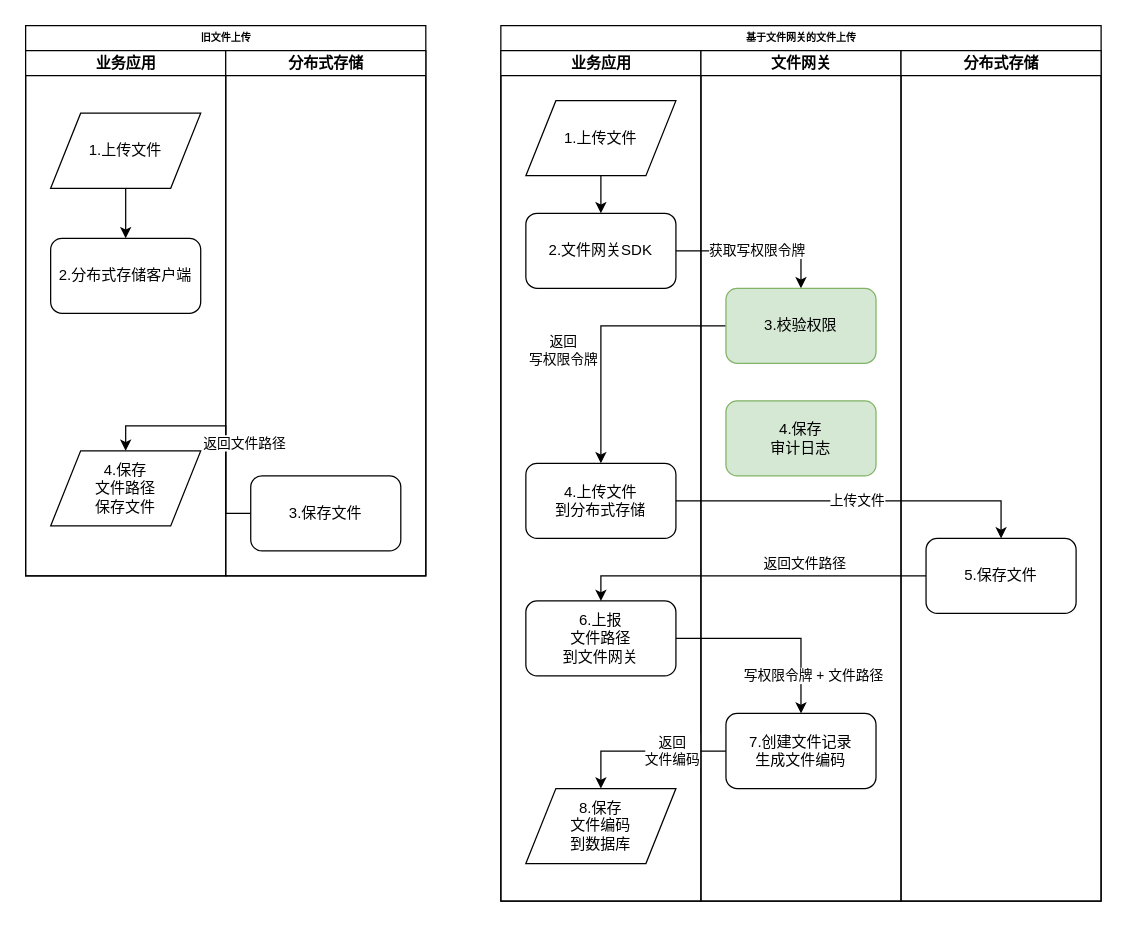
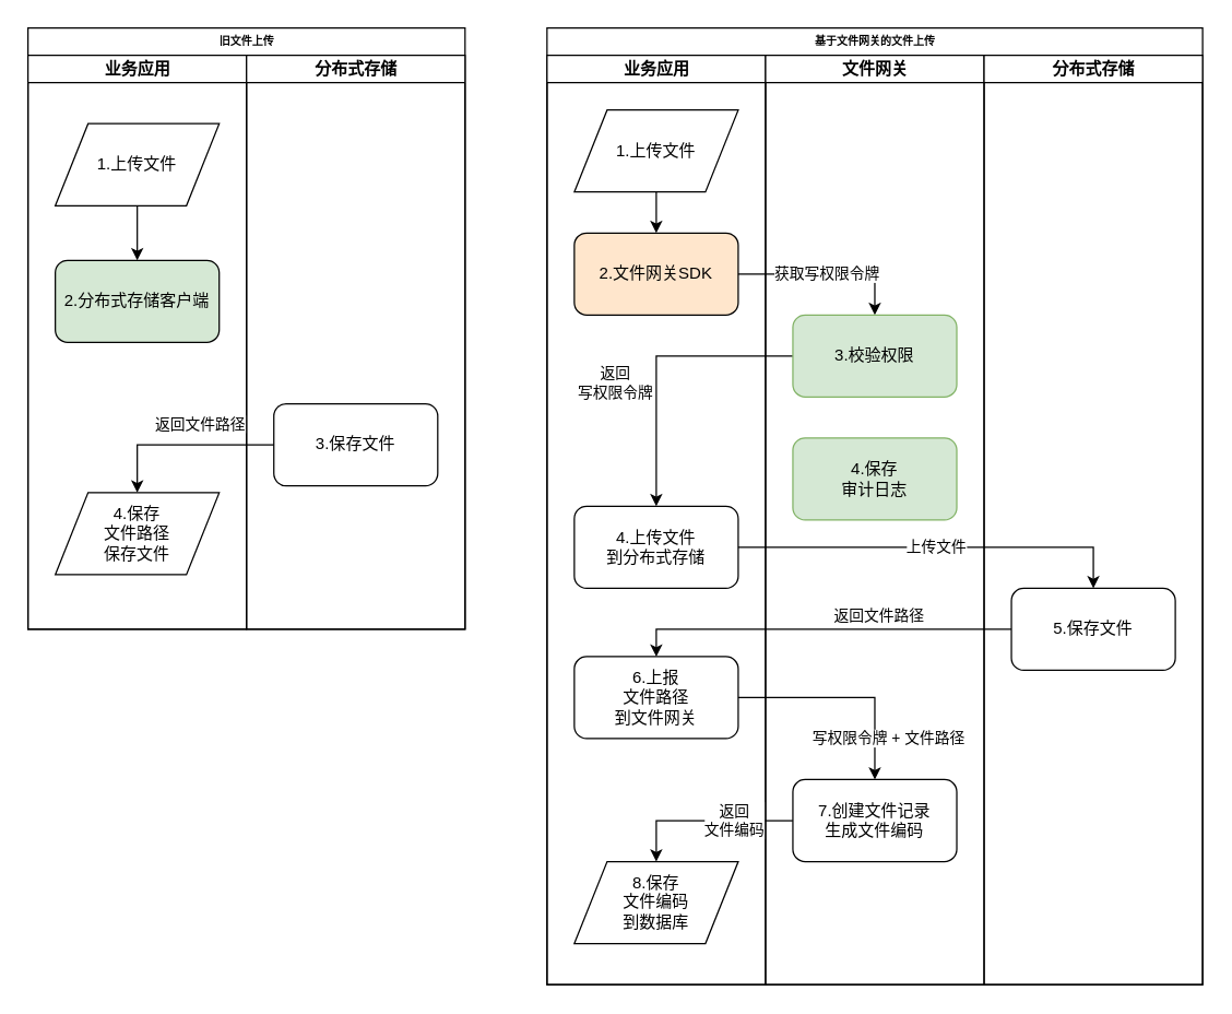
- <mxCell id="15" value="2.文件网关SDK" style="rounded=1;whiteSpace=wrap;html=1;" parent="12" vertex="1"><mxGeometry x="20" y="130" width="120" height="60" as="geometry" /></mxCell>
+ <mxCell id="15" value="2.文件网关SDK" style="rounded=1;whiteSpace=wrap;html=1;fillColor=#ffe6cc;" parent="12" vertex="1"><mxGeometry x="20" y="130" width="120" height="60" as="geometry" /></mxCell>
- <mxCell id="6" value="2.分布式存储客户端" style="rounded=1;whiteSpace=wrap;html=1;" parent="3" vertex="1"><mxGeometry x="20" y="150" width="120" height="60" as="geometry" /></mxCell>
+ <mxCell id="6" value="2.分布式存储客户端" style="rounded=1;whiteSpace=wrap;html=1;fillColor=#d5e8d4;" parent="3" vertex="1"><mxGeometry x="20" y="150" width="120" height="60" as="geometry" /></mxCell>
- <mxCell id="9" value="3.保存文件" style="rounded=1;whiteSpace=wrap;html=1;" parent="8" vertex="1"><mxGeometry x="20" y="340" width="120" height="60" as="geometry" /></mxCell>
+ <mxCell id="9" value="3.保存文件" style="rounded=1;whiteSpace=wrap;html=1;" parent="8" vertex="1"><mxGeometry x="20" y="255" width="120" height="60" as="geometry" /></mxCell>
